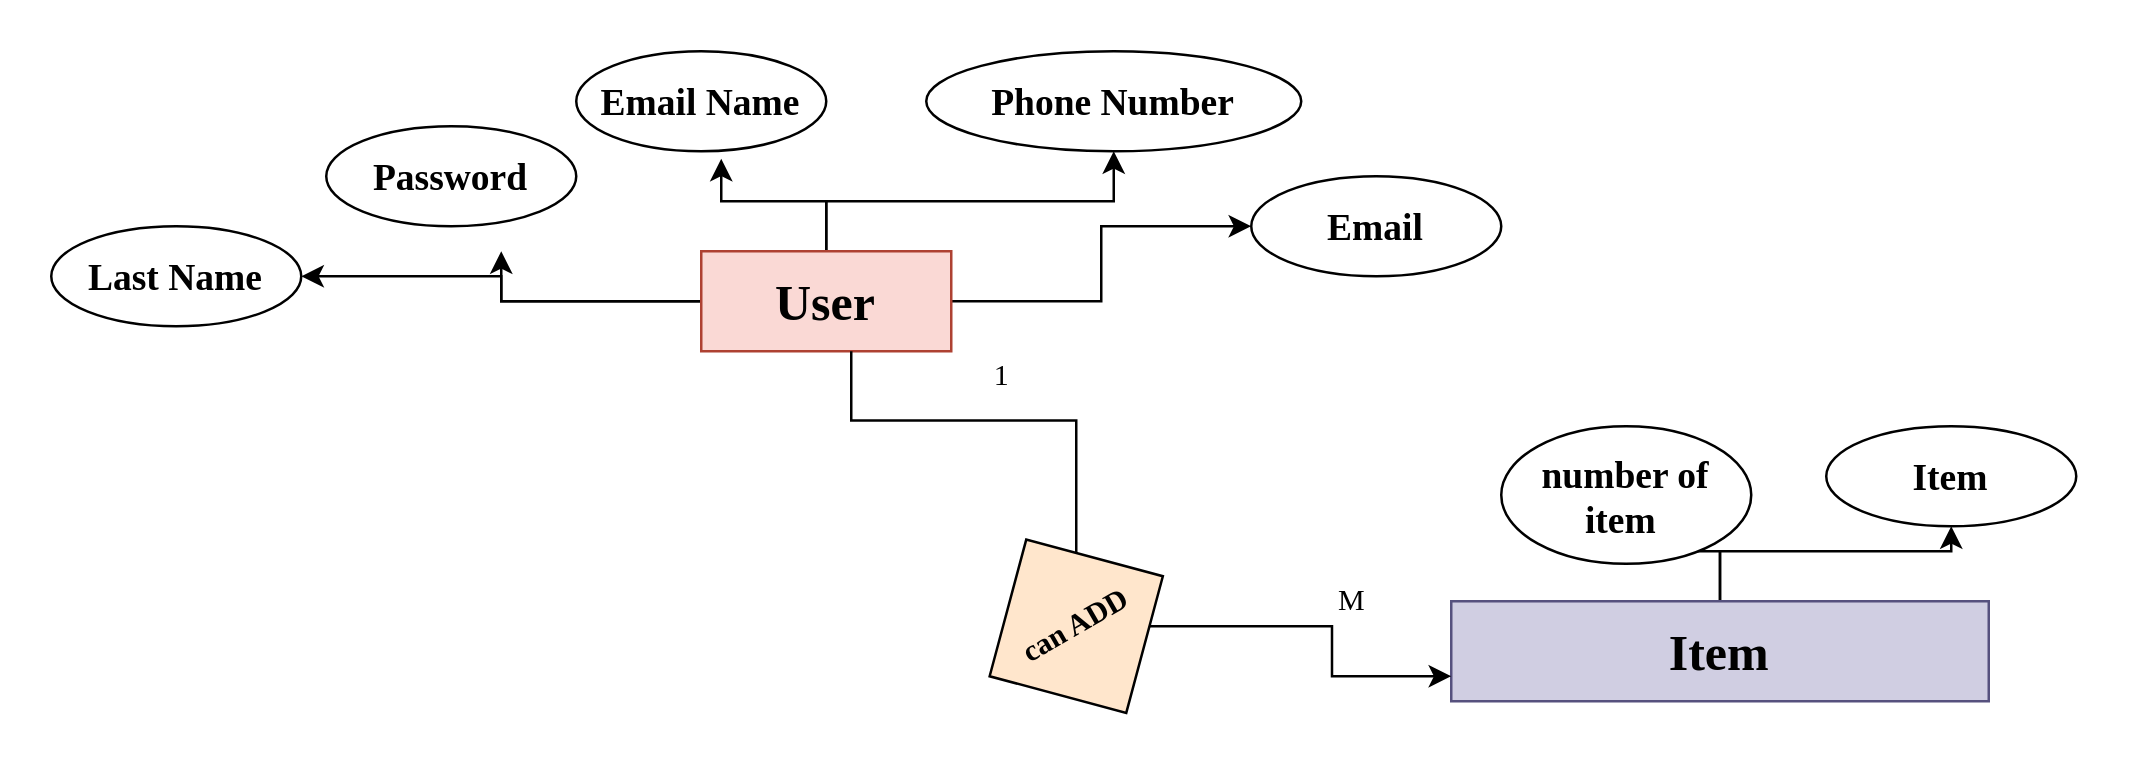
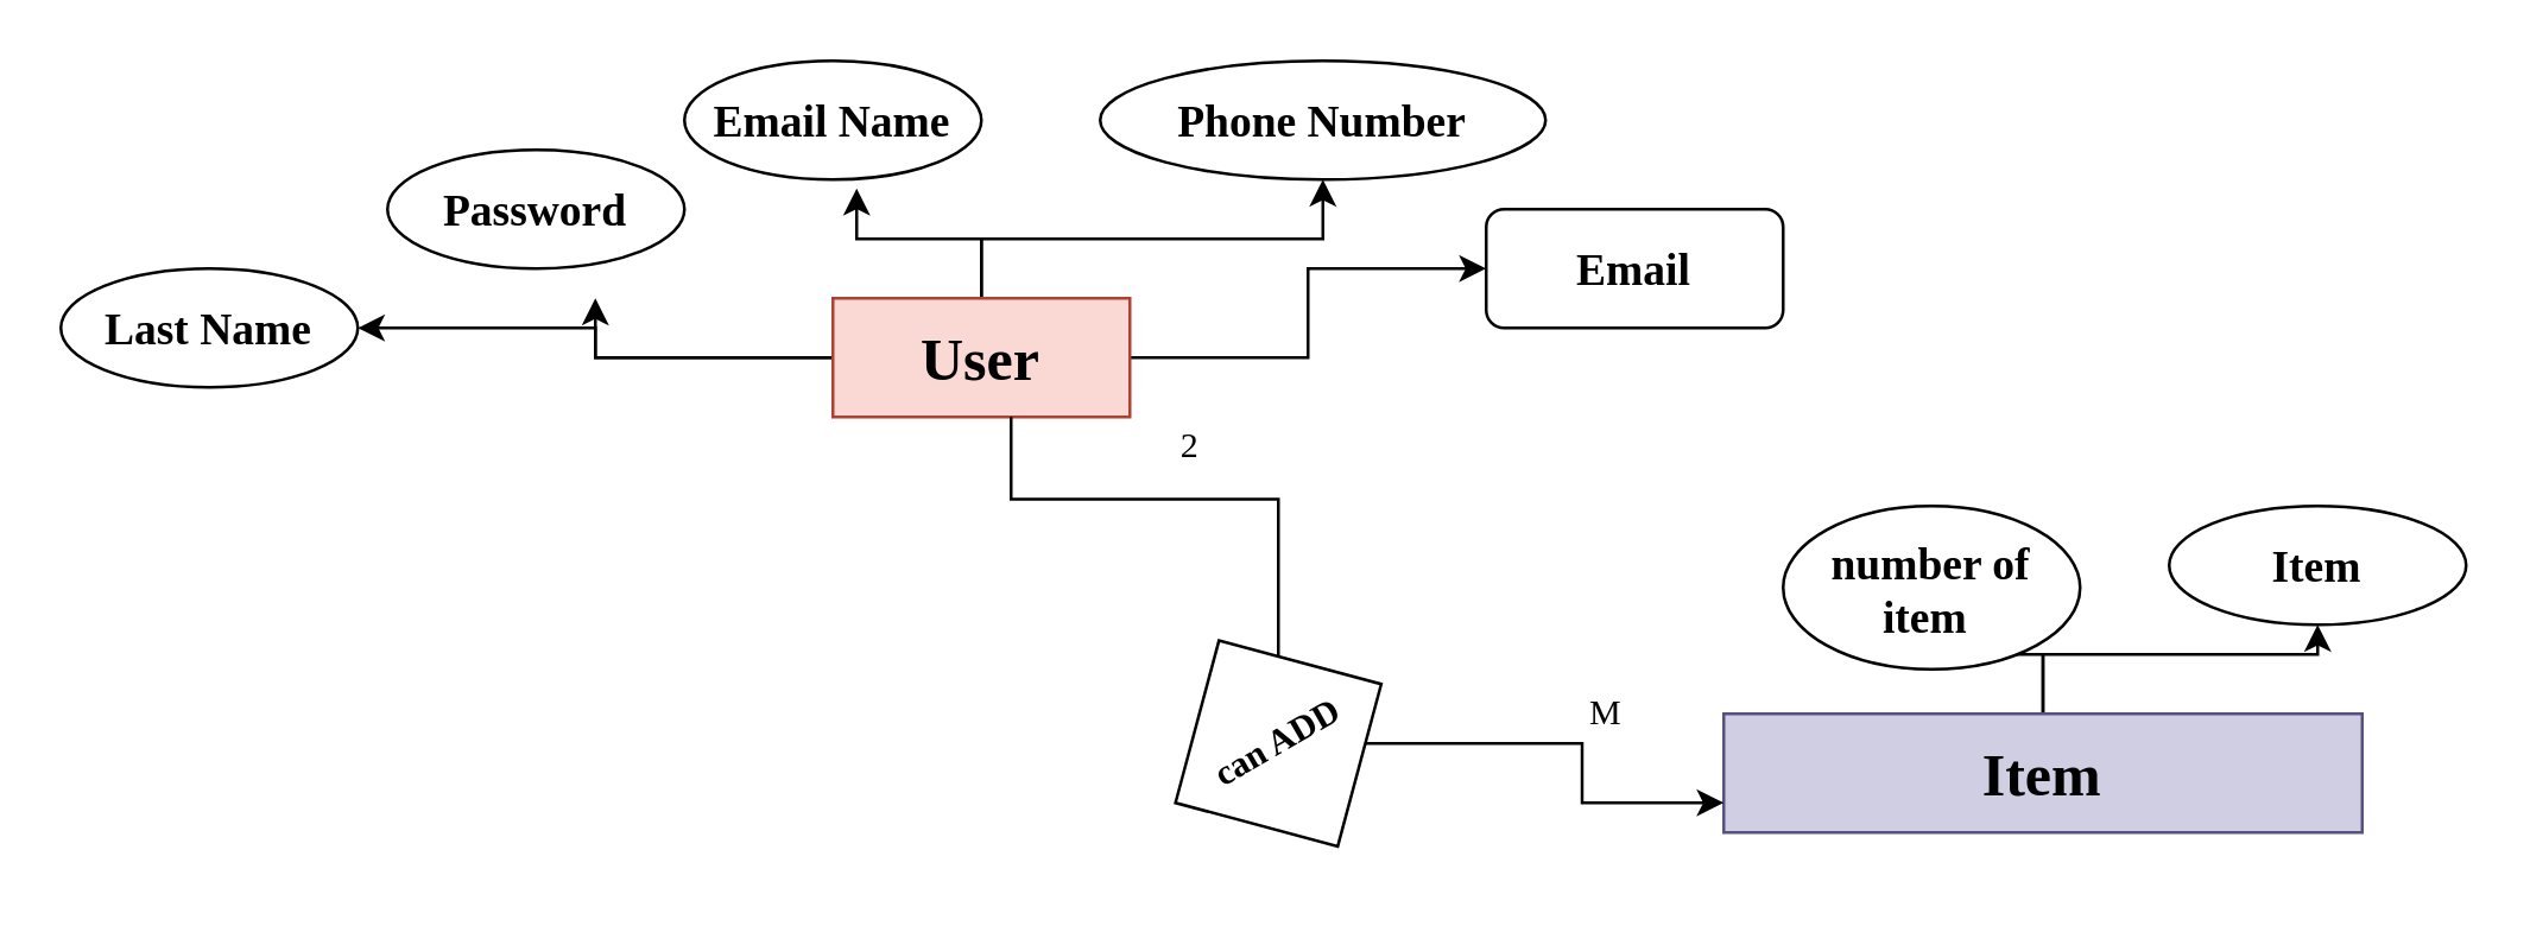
- <mxCell id="12" value="&lt;font style=&quot;font-size: 15px&quot; face=&quot;Comic Sans MS&quot;&gt;&lt;b&gt;Email&lt;/b&gt;&lt;/font&gt;" style="ellipse;whiteSpace=wrap;html=1;align=center;" vertex="1" parent="1"><mxGeometry x="500" y="70" width="100" height="40" as="geometry" /></mxCell>
+ <mxCell id="12" value="&lt;font style=&quot;font-size: 15px&quot; face=&quot;Comic Sans MS&quot;&gt;&lt;b&gt;Email&lt;/b&gt;&lt;/font&gt;" style="whiteSpace=wrap;html=1;align=center;rounded=1;" vertex="1" parent="1"><mxGeometry x="500" y="70" width="100" height="40" as="geometry" /></mxCell>
- <mxCell id="21" value="1" style="text;html=1;align=center;verticalAlign=middle;resizable=0;points=[];autosize=1;strokeColor=none;fillColor=none;fontFamily=Comic Sans MS;" vertex="1" parent="1"><mxGeometry x="390" y="140" width="20" height="20" as="geometry" /></mxCell>
+ <mxCell id="21" value="2" style="text;html=1;align=center;verticalAlign=middle;resizable=0;points=[];autosize=1;strokeColor=none;fillColor=none;fontFamily=Comic Sans MS;" vertex="1" parent="1"><mxGeometry x="390" y="140" width="20" height="20" as="geometry" /></mxCell>
- <mxCell id="20" value="&lt;b&gt;can ADD&lt;/b&gt;" style="rhombus;whiteSpace=wrap;html=1;fontFamily=Comic Sans MS;direction=south;rotation=-30;fillColor=#ffe6cc;" vertex="1" parent="1"><mxGeometry x="390" y="210" width="80" height="80" as="geometry" /></mxCell>
+ <mxCell id="20" value="&lt;b&gt;can ADD&lt;/b&gt;" style="rhombus;whiteSpace=wrap;html=1;fontFamily=Comic Sans MS;direction=south;rotation=-30;" vertex="1" parent="1"><mxGeometry x="390" y="210" width="80" height="80" as="geometry" /></mxCell>
